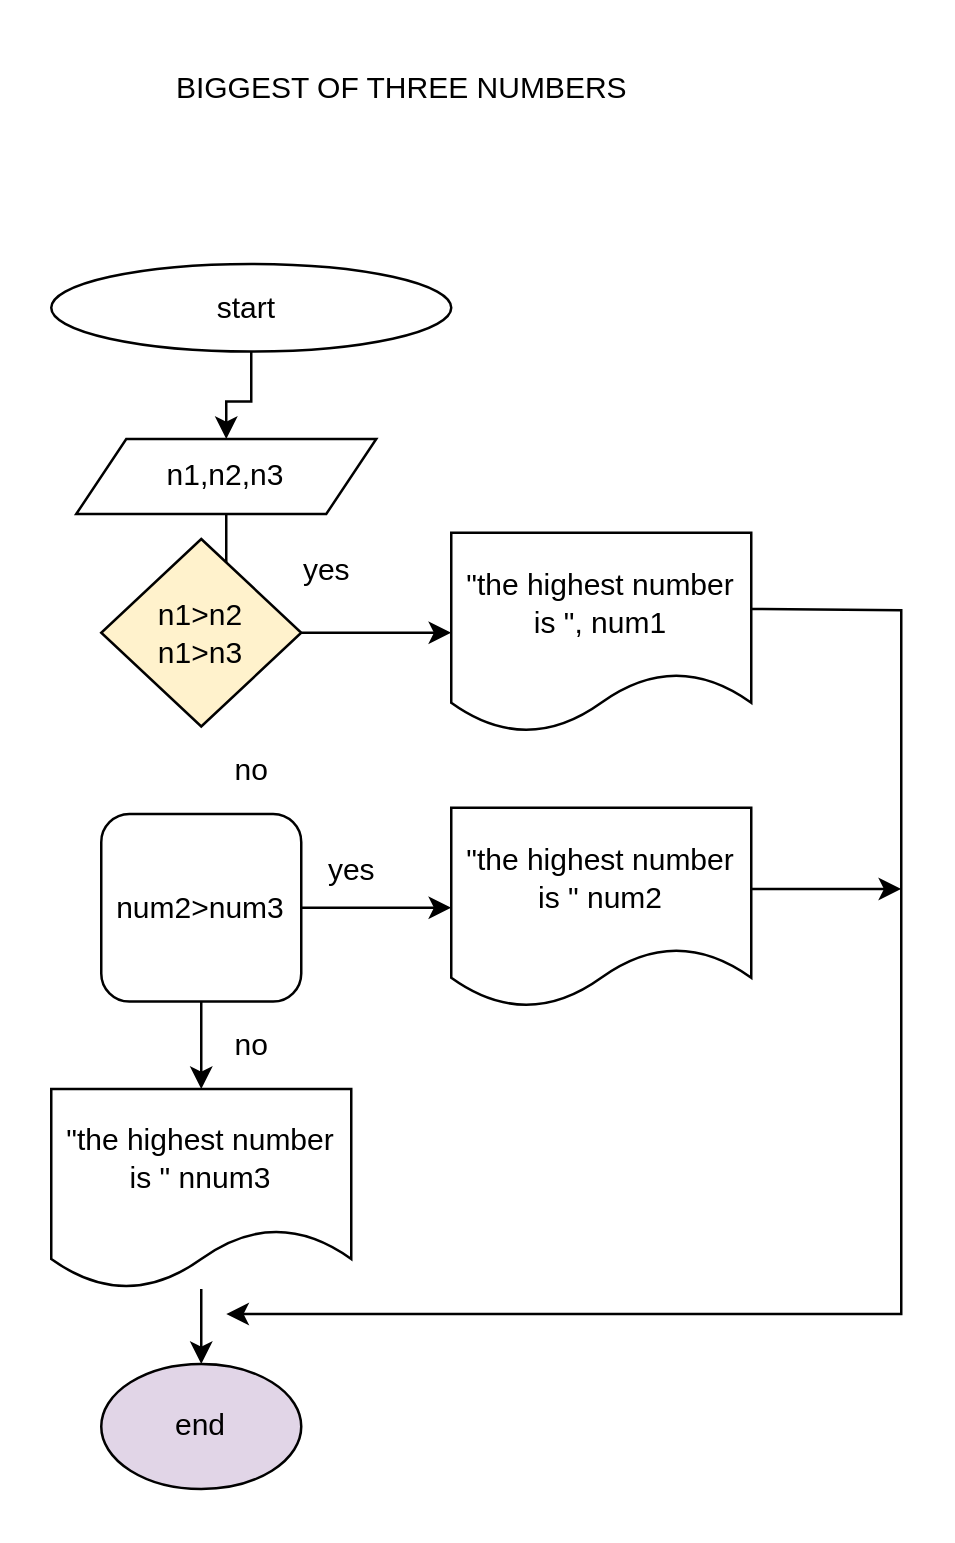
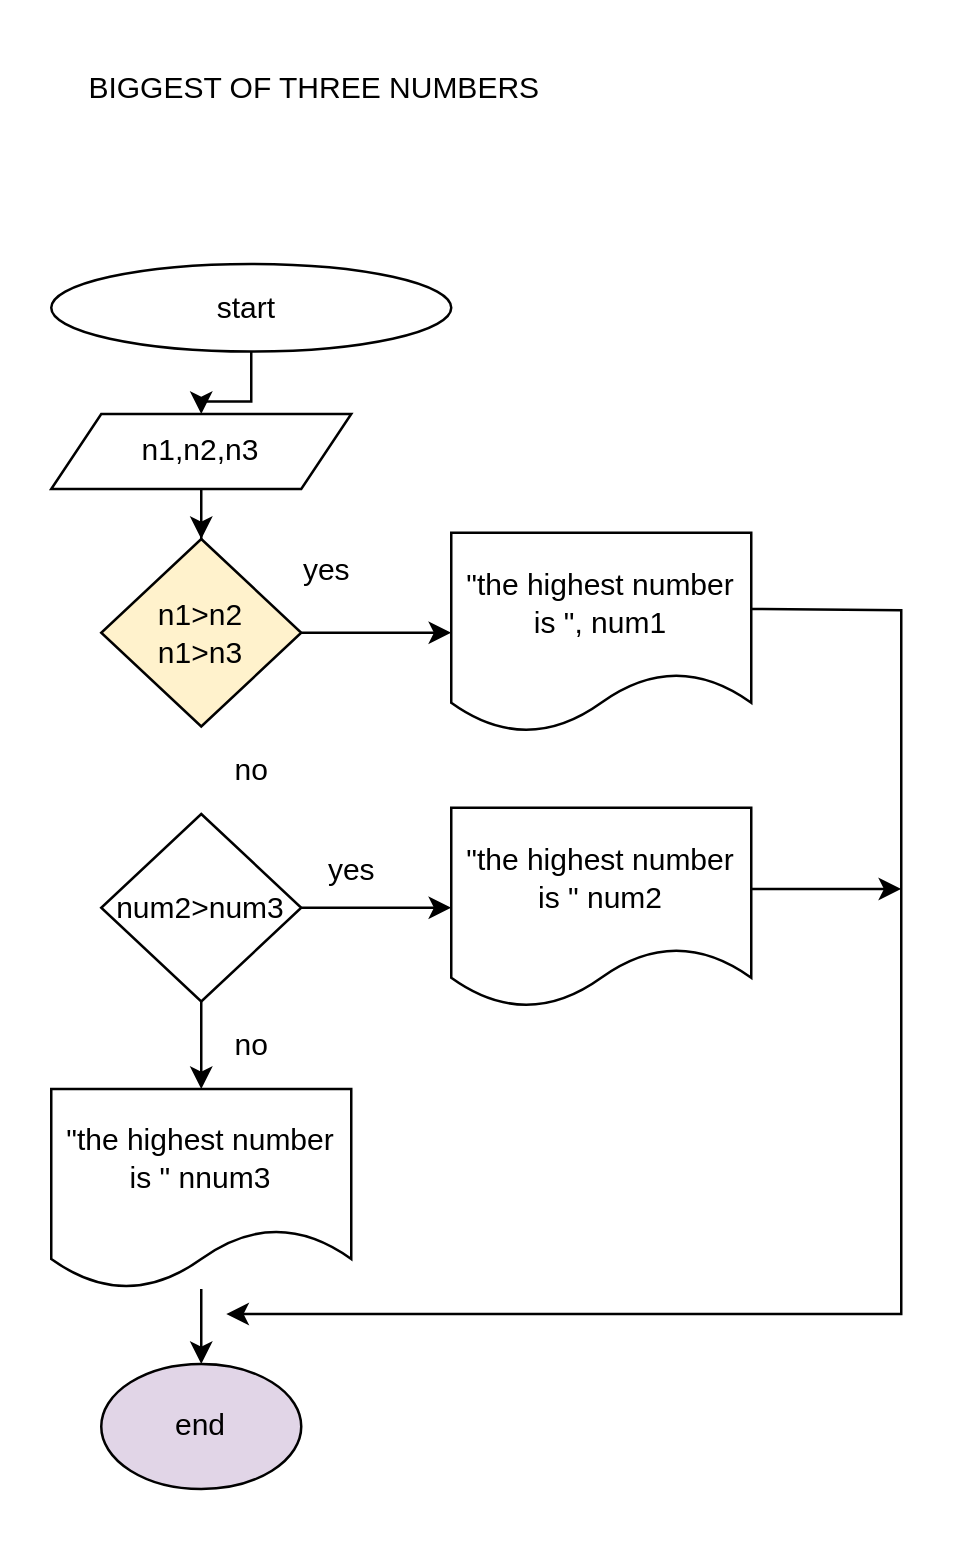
- <mxCell id="22" value="BIGGEST OF THREE NUMBERS" style="text;html=1;align=center;verticalAlign=middle;resizable=0;points=[];autosize=1;strokeColor=none;fillColor=none;" vertex="1" parent="1"><mxGeometry x="60" y="20" width="200" height="30" as="geometry" /></mxCell>
+ <mxCell id="22" value="BIGGEST OF THREE NUMBERS" style="text;html=1;align=center;verticalAlign=middle;resizable=0;points=[];autosize=1;strokeColor=none;fillColor=none;" vertex="1" parent="1"><mxGeometry x="25" y="20" width="200" height="30" as="geometry" /></mxCell>
- <mxCell id="5" value="n1,n2,n3" style="shape=parallelogram;perimeter=parallelogramPerimeter;whiteSpace=wrap;html=1;fixedSize=1;" vertex="1" parent="1"><mxGeometry x="30" y="175" width="120" height="30" as="geometry" /></mxCell>
+ <mxCell id="5" value="n1,n2,n3" style="shape=parallelogram;perimeter=parallelogramPerimeter;whiteSpace=wrap;html=1;fixedSize=1;" vertex="1" parent="1"><mxGeometry x="20" y="165" width="120" height="30" as="geometry" /></mxCell>
- <mxCell id="11" value="num2&amp;gt;num3" style="whiteSpace=wrap;html=1;rounded=1;" vertex="1" parent="1"><mxGeometry x="40" y="325" width="80" height="75" as="geometry" /></mxCell>
+ <mxCell id="11" value="num2&amp;gt;num3" style="rhombus;whiteSpace=wrap;html=1;" vertex="1" parent="1"><mxGeometry x="40" y="325" width="80" height="75" as="geometry" /></mxCell>
